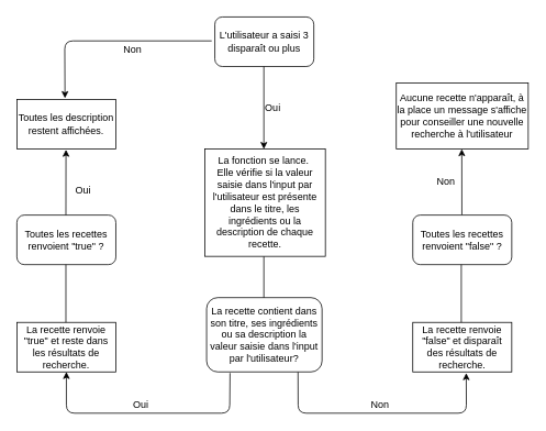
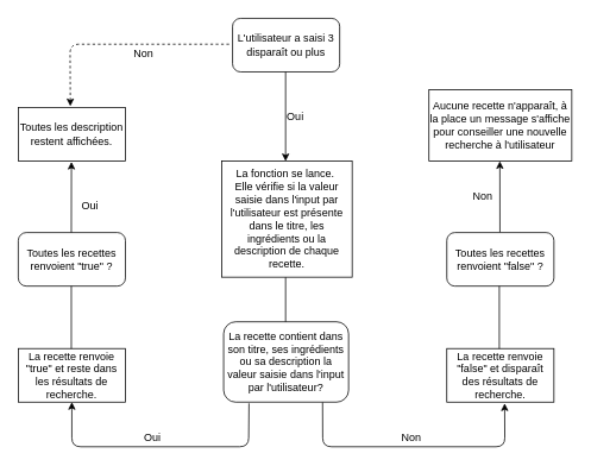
- <mxCell id="6" value="" style="endArrow=classic;html=1;exitX=-0.032;exitY=0.483;exitDx=0;exitDy=0;exitPerimeter=0;entryX=0.486;entryY=-0.026;entryDx=0;entryDy=0;entryPerimeter=0;" parent="1" source="2" edge="1" target="8"><mxGeometry width="50" height="50" relative="1" as="geometry"><mxPoint x="60" y="100" as="sourcePoint" /><mxPoint x="70" y="120" as="targetPoint" /><Array as="points"><mxPoint x="78" y="49" /></Array></mxGeometry></mxCell>
+ <mxCell id="6" value="" style="endArrow=classic;html=1;exitX=-0.032;exitY=0.483;exitDx=0;exitDy=0;exitPerimeter=0;entryX=0.486;entryY=-0.026;entryDx=0;entryDy=0;entryPerimeter=0;dashed=1;" parent="1" source="2" edge="1" target="8"><mxGeometry width="50" height="50" relative="1" as="geometry"><mxPoint x="60" y="100" as="sourcePoint" /><mxPoint x="70" y="120" as="targetPoint" /><Array as="points"><mxPoint x="78" y="49" /></Array></mxGeometry></mxCell>
